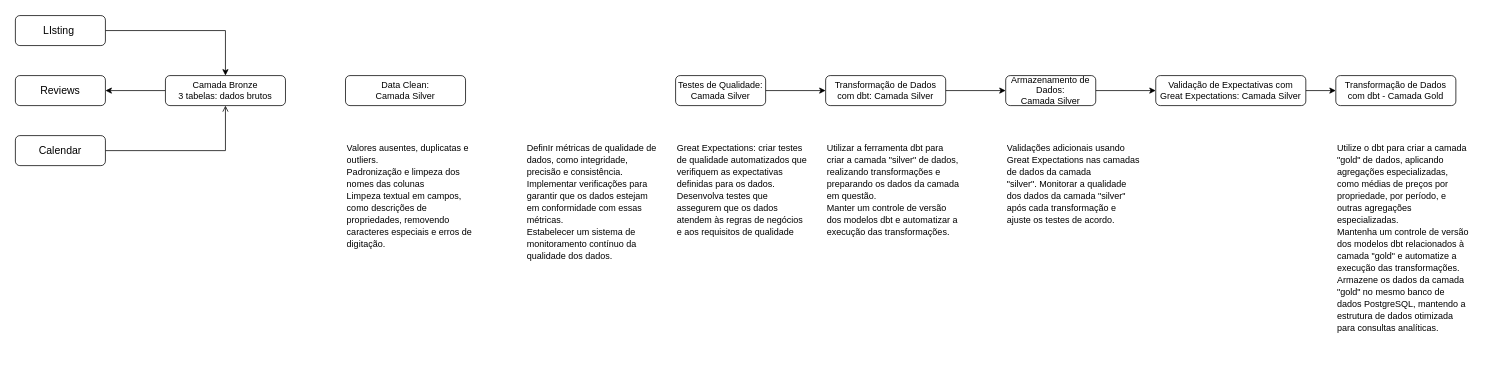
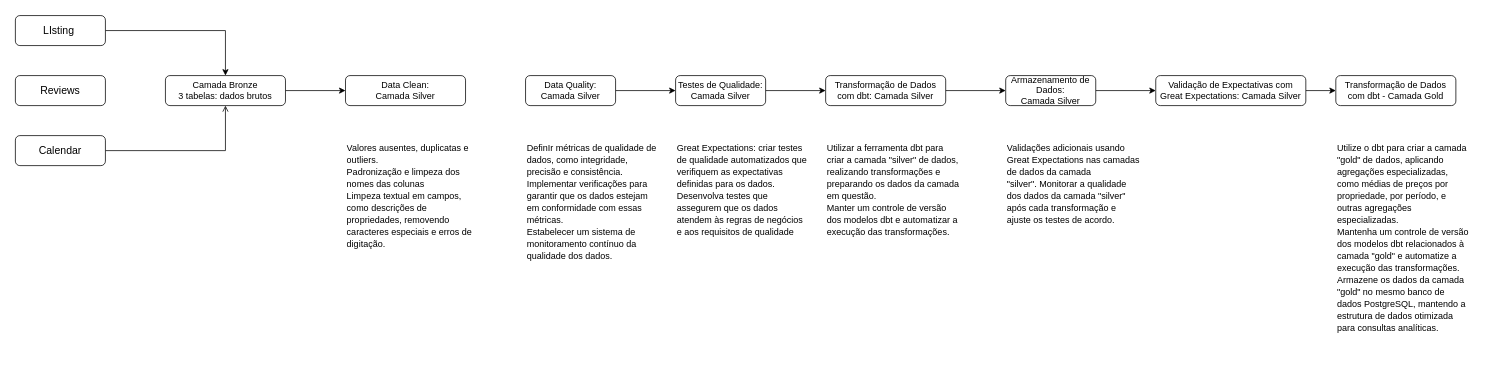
- <mxCell id="7" value="" style="edgeStyle=orthogonalEdgeStyle;rounded=0;orthogonalLoop=1;jettySize=auto;html=1;" parent="1" source="8" target="4" edge="1"><mxGeometry relative="1" as="geometry" /></mxCell>
+ <mxCell id="7" value="" style="edgeStyle=orthogonalEdgeStyle;rounded=0;orthogonalLoop=1;jettySize=auto;html=1;" parent="1" source="8" target="9" edge="1"><mxGeometry relative="1" as="geometry" /></mxCell>
+ <mxCell id="11" value="Data Quality:&lt;div&gt;Camada Silver&lt;/div&gt;" style="rounded=1;whiteSpace=wrap;html=1;" parent="1" vertex="1"><mxGeometry x="700" y="100" width="120" height="40" as="geometry" /></mxCell>
+ <mxCell id="10" value="" style="edgeStyle=orthogonalEdgeStyle;rounded=0;orthogonalLoop=1;jettySize=auto;html=1;" parent="1" source="11" target="15" edge="1"><mxGeometry relative="1" as="geometry" /></mxCell>
